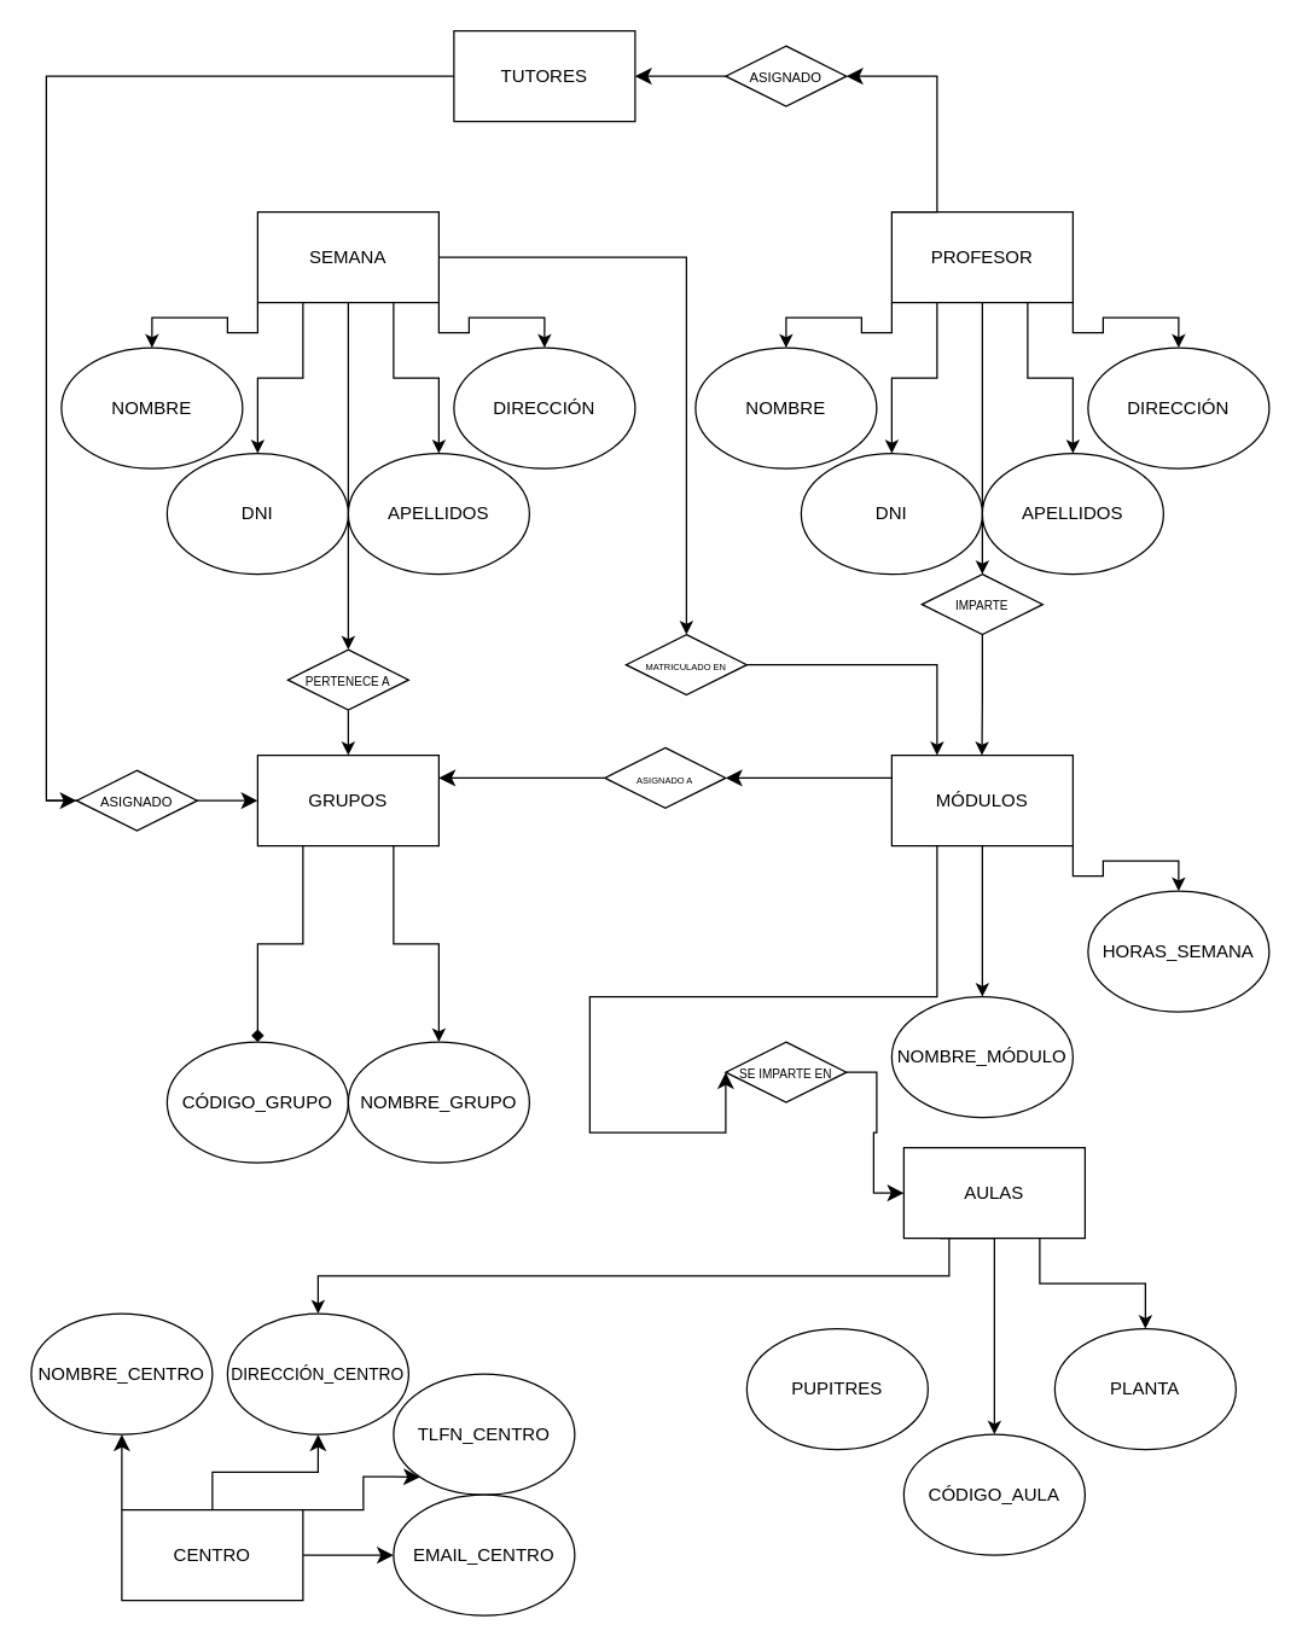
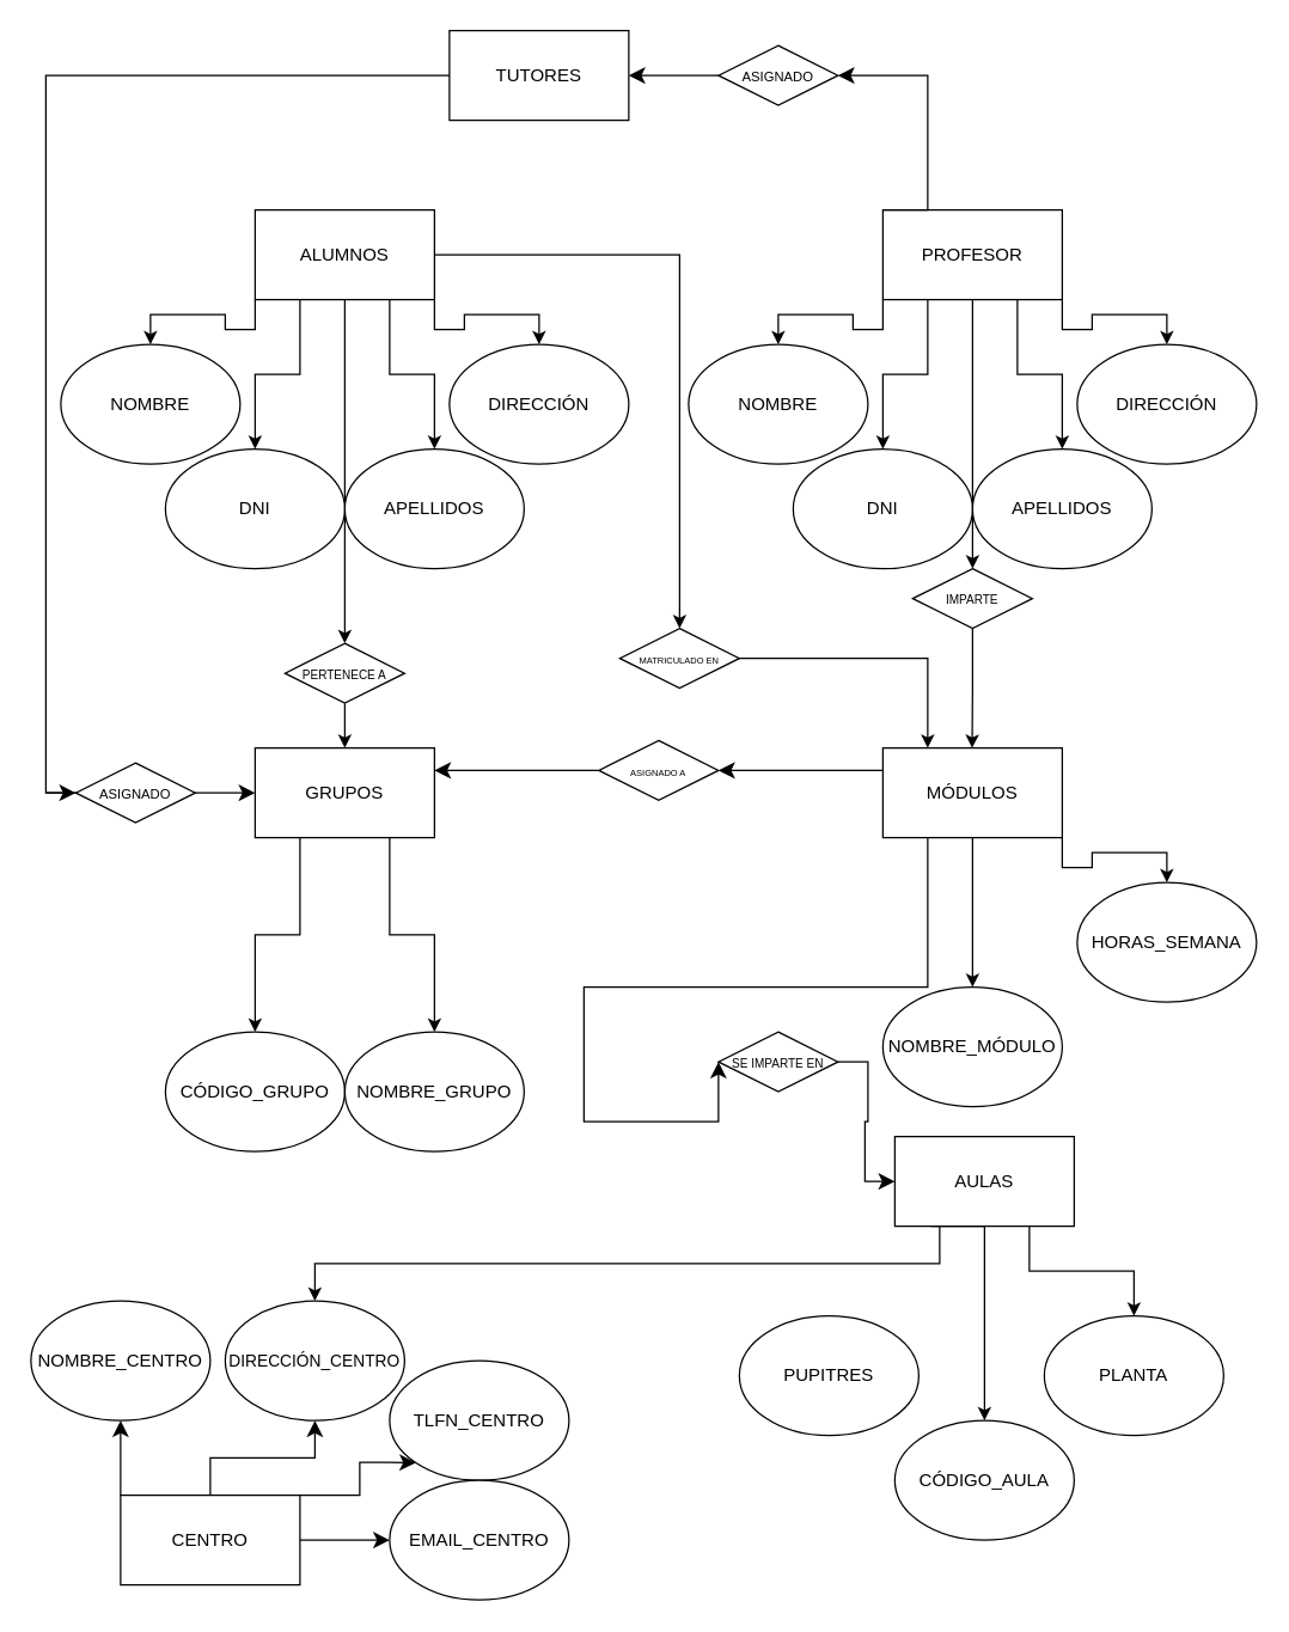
- <mxCell id="8" value="SEMANA" style="rounded=0;whiteSpace=wrap;html=1;" parent="1" vertex="1"><mxGeometry x="170" y="140" width="120" height="60" as="geometry" /></mxCell>
+ <mxCell id="8" value="ALUMNOS" style="rounded=0;whiteSpace=wrap;html=1;" parent="1" vertex="1"><mxGeometry x="170" y="140" width="120" height="60" as="geometry" /></mxCell>
- <mxCell id="31" style="edgeStyle=orthogonalEdgeStyle;rounded=0;orthogonalLoop=1;jettySize=auto;html=1;exitX=0.25;exitY=1;exitDx=0;exitDy=0;entryX=0.5;entryY=0;entryDx=0;entryDy=0;endArrow=diamond;" parent="1" source="33" target="34" edge="1"><mxGeometry relative="1" as="geometry" /></mxCell>
+ <mxCell id="31" style="edgeStyle=orthogonalEdgeStyle;rounded=0;orthogonalLoop=1;jettySize=auto;html=1;exitX=0.25;exitY=1;exitDx=0;exitDy=0;entryX=0.5;entryY=0;entryDx=0;entryDy=0;" parent="1" source="33" target="34" edge="1"><mxGeometry relative="1" as="geometry" /></mxCell>
